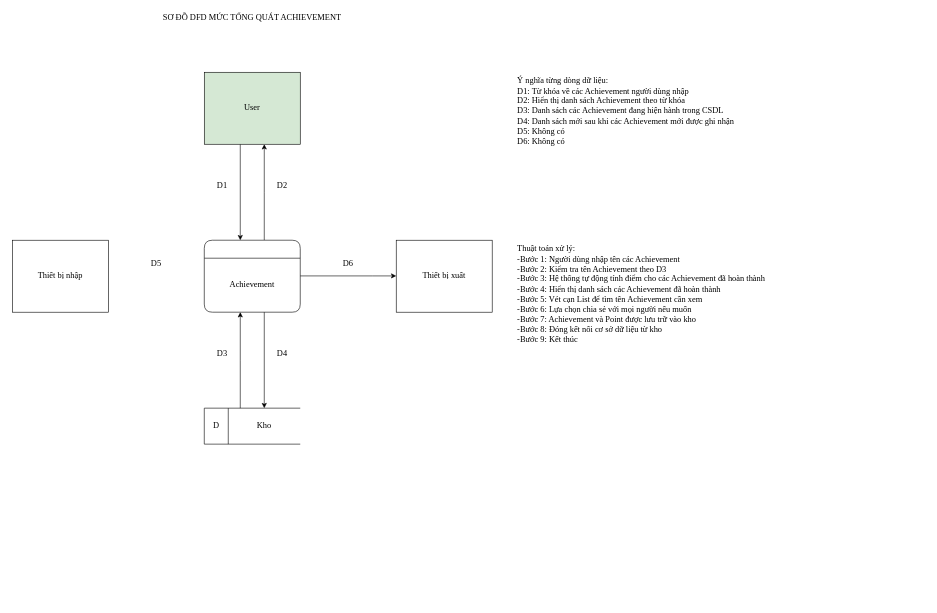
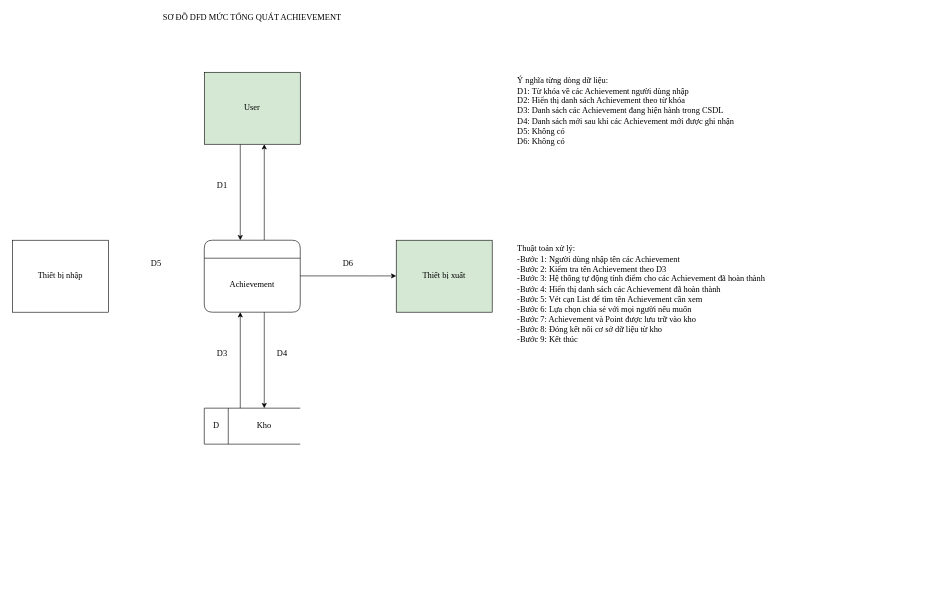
- <mxCell id="15" value="D2" style="text;html=1;strokeColor=none;fillColor=none;align=center;verticalAlign=middle;whiteSpace=wrap;rounded=0;fontFamily=Verdana;fontSize=14;" parent="1" vertex="1"><mxGeometry x="450" y="300" width="40" height="20" as="geometry" /></mxCell>
- <mxCell id="8" value="&lt;font style=&quot;font-size: 14px&quot; face=&quot;Verdana&quot;&gt;Thiết bị xuất&lt;/font&gt;" style="rounded=0;whiteSpace=wrap;html=1;" parent="1" vertex="1"><mxGeometry x="660" y="400" width="160" height="120" as="geometry" /></mxCell>
+ <mxCell id="8" value="&lt;font style=&quot;font-size: 14px&quot; face=&quot;Verdana&quot;&gt;Thiết bị xuất&lt;/font&gt;" style="rounded=0;whiteSpace=wrap;html=1;fillColor=#d5e8d4;" parent="1" vertex="1"><mxGeometry x="660" y="400" width="160" height="120" as="geometry" /></mxCell>
